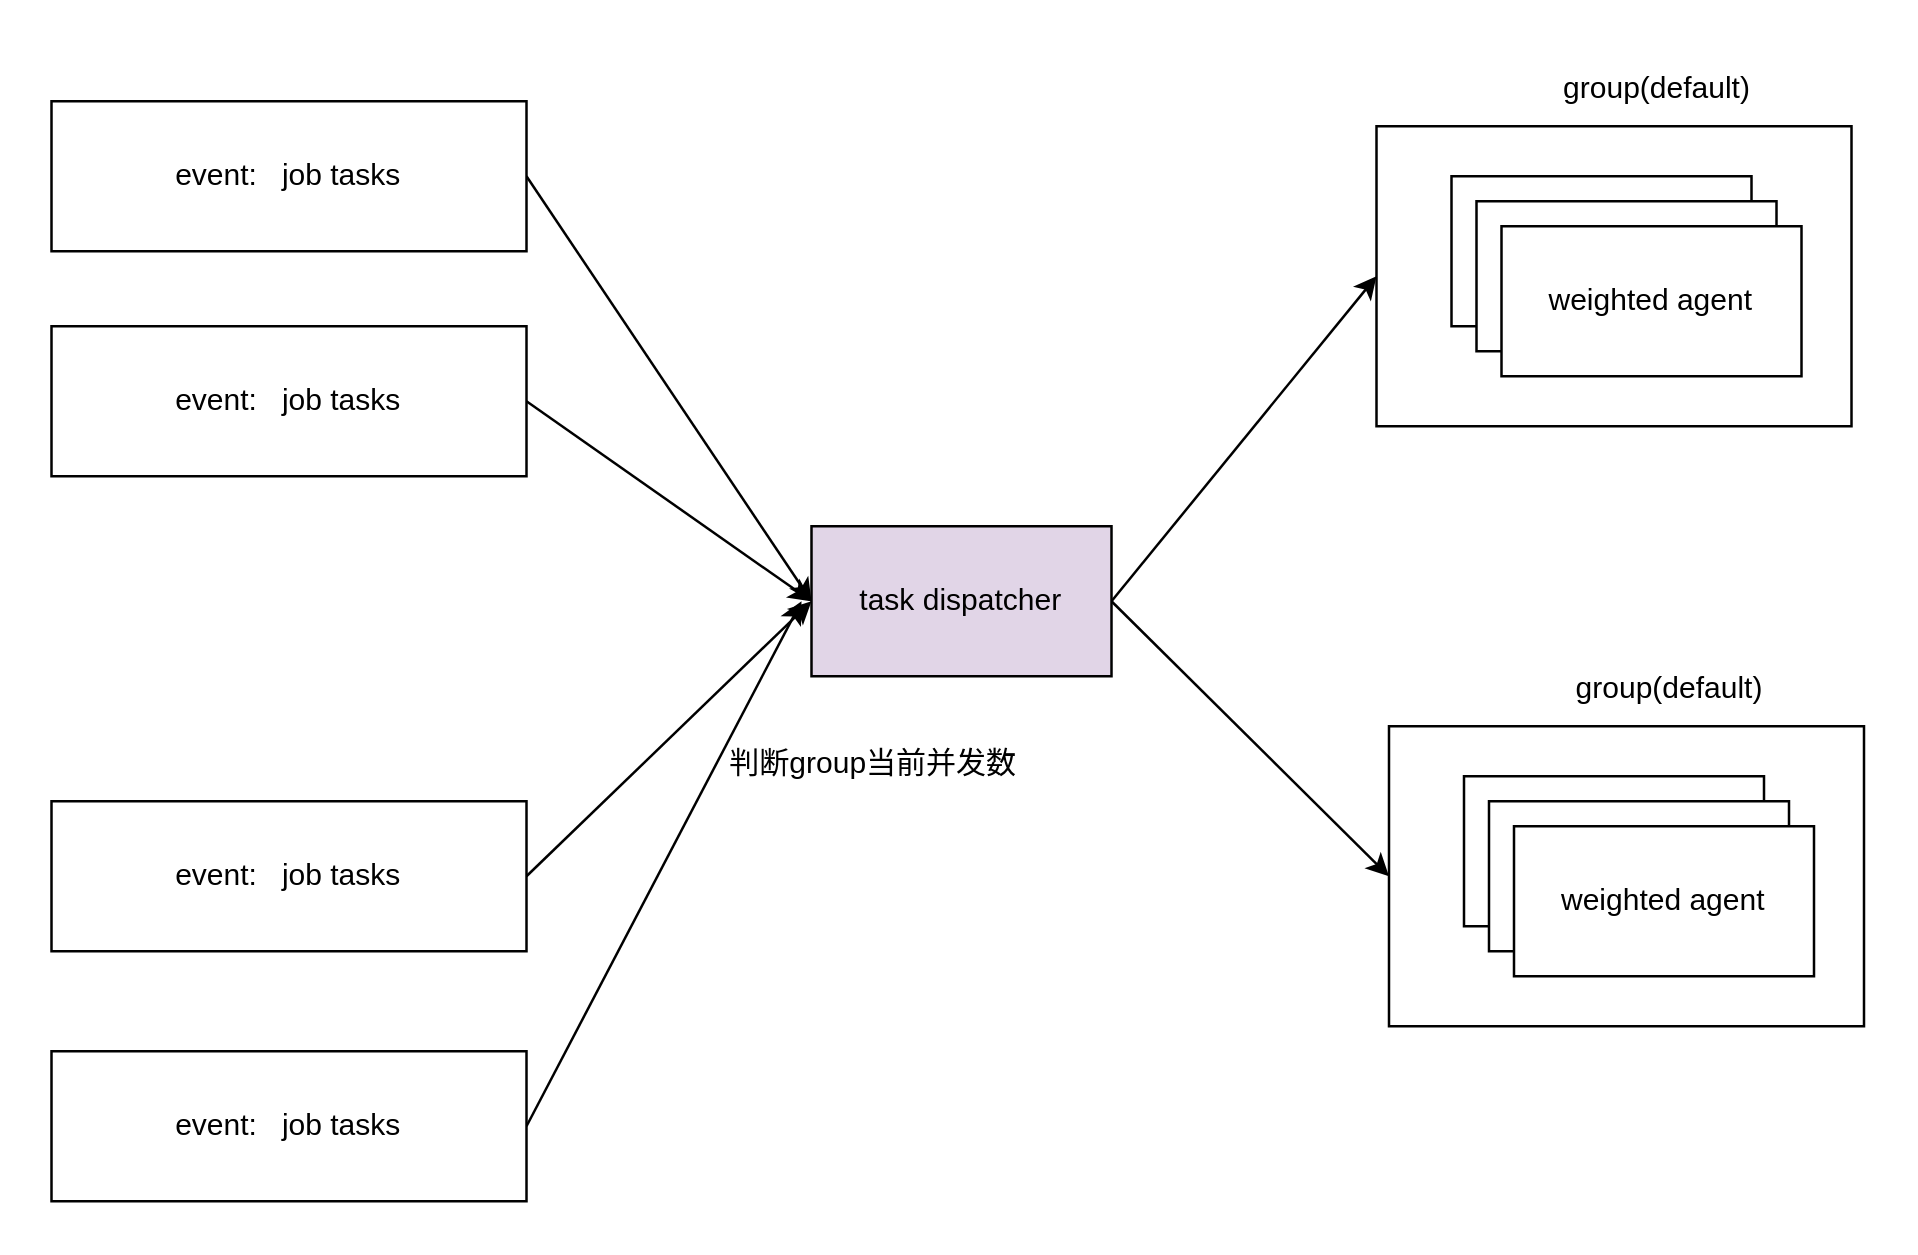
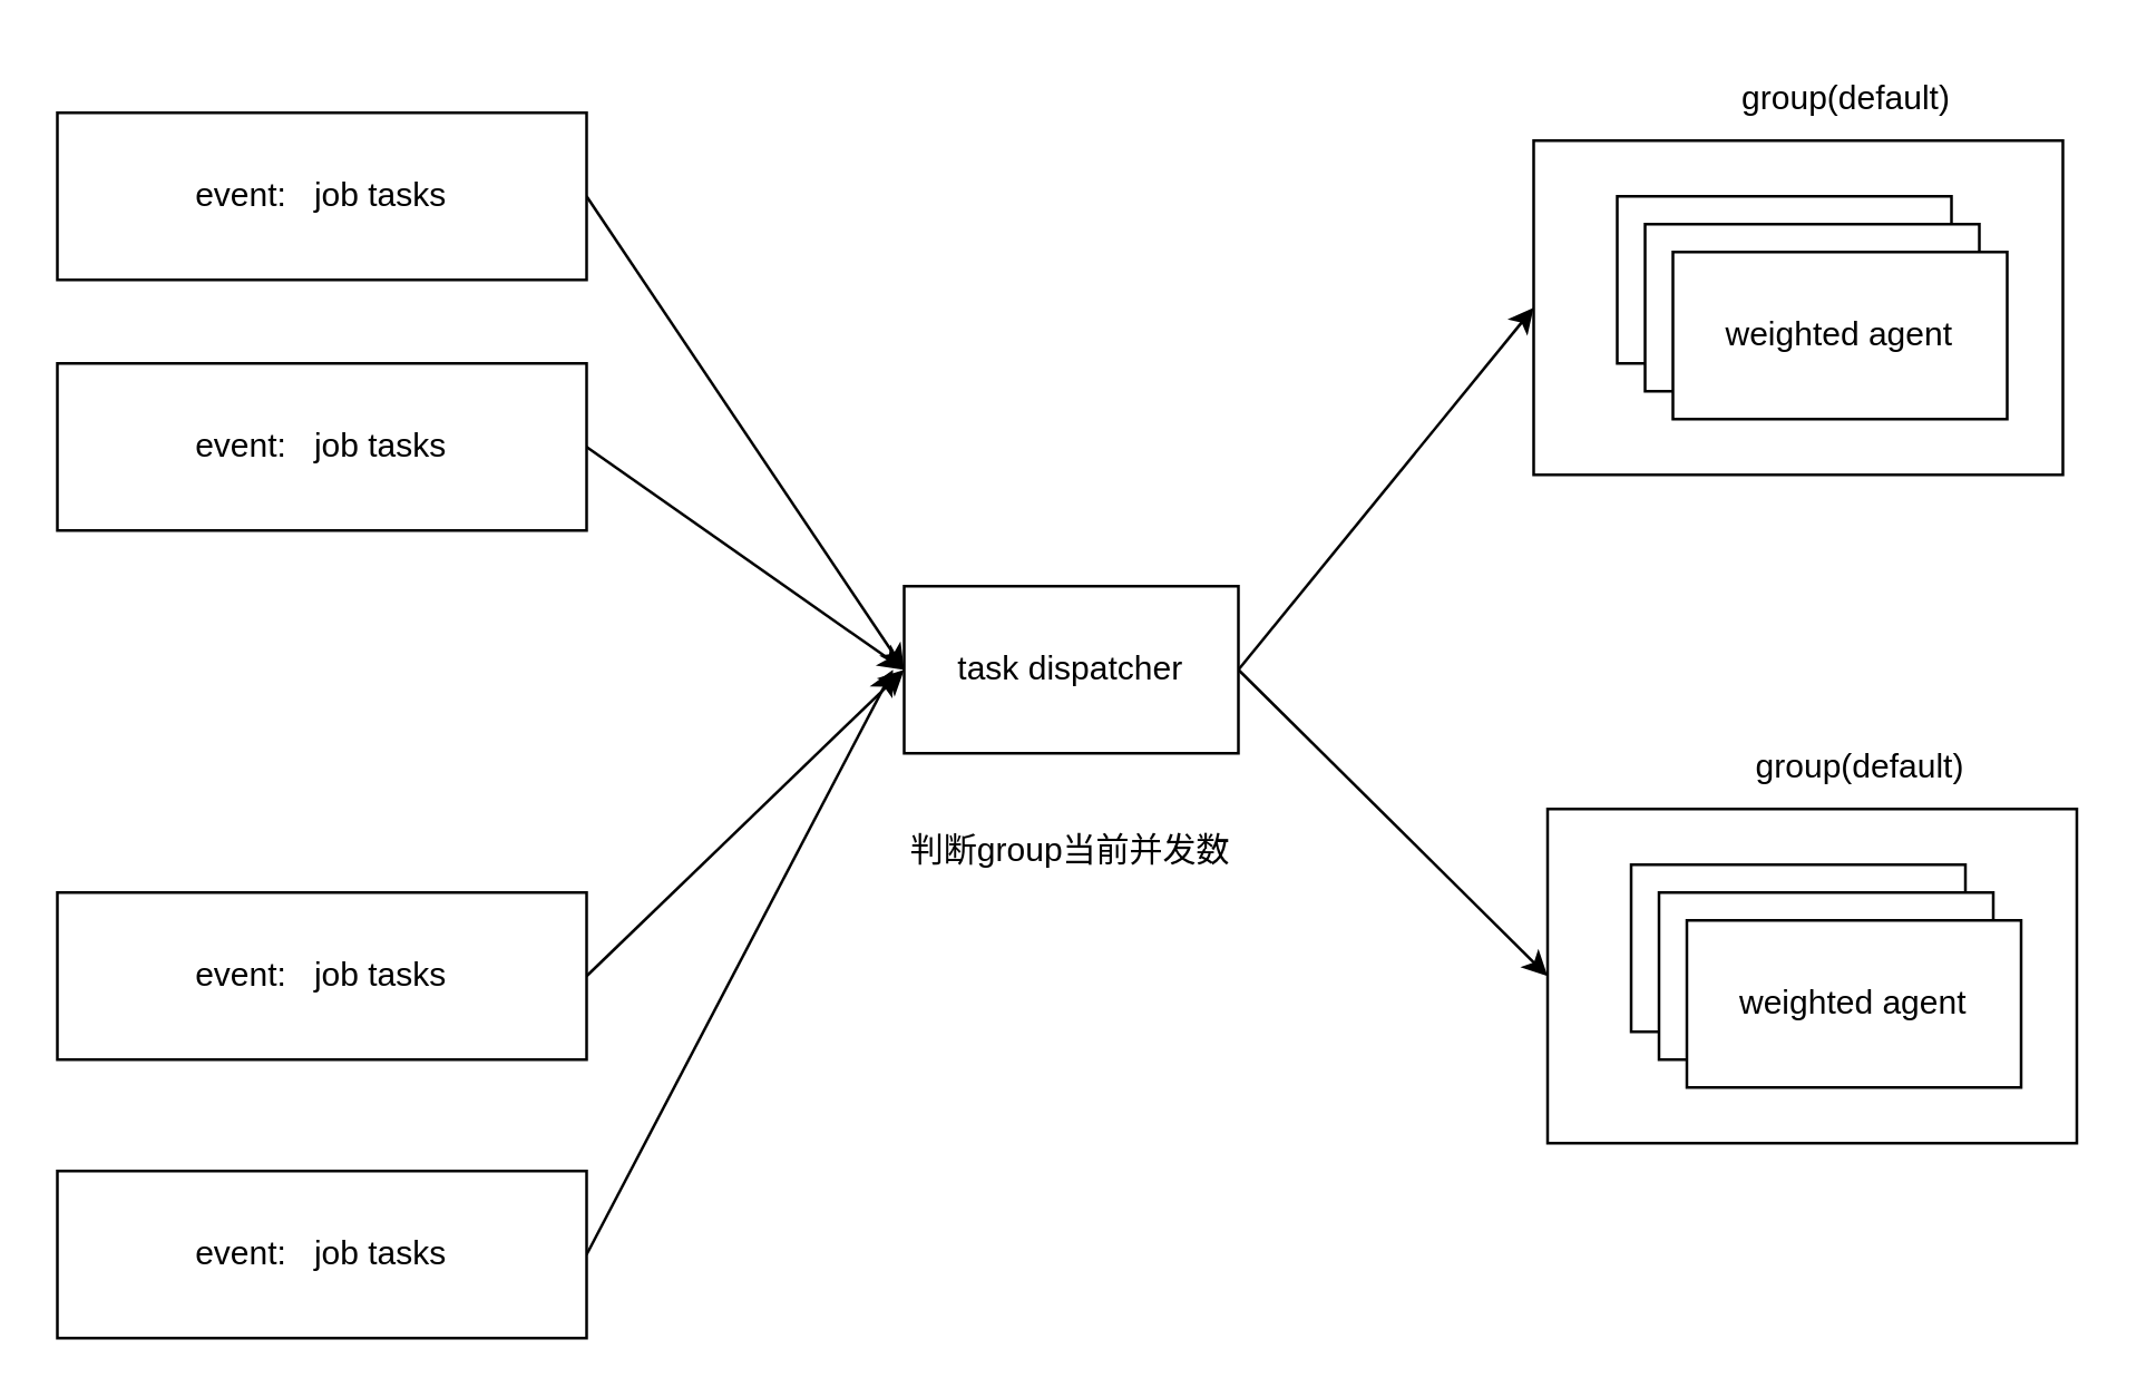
- <mxCell id="5" value="task dispatcher" style="rounded=0;whiteSpace=wrap;html=1;fillColor=#e1d5e7;" vertex="1" parent="1"><mxGeometry x="324" y="210" width="120" height="60" as="geometry" /></mxCell>
+ <mxCell id="5" value="task dispatcher" style="rounded=0;whiteSpace=wrap;html=1;" vertex="1" parent="1"><mxGeometry x="324" y="210" width="120" height="60" as="geometry" /></mxCell>
- <mxCell id="23" value="判断group当前并发数" style="text;html=1;strokeColor=none;fillColor=none;align=center;verticalAlign=middle;whiteSpace=wrap;rounded=0;" vertex="1" parent="1"><mxGeometry x="288.5" y="290" width="120" height="30" as="geometry" /></mxCell>
+ <mxCell id="23" value="判断group当前并发数" style="text;html=1;strokeColor=none;fillColor=none;align=center;verticalAlign=middle;whiteSpace=wrap;rounded=0;" vertex="1" parent="1"><mxGeometry x="323.5" y="290" width="120" height="30" as="geometry" /></mxCell>
